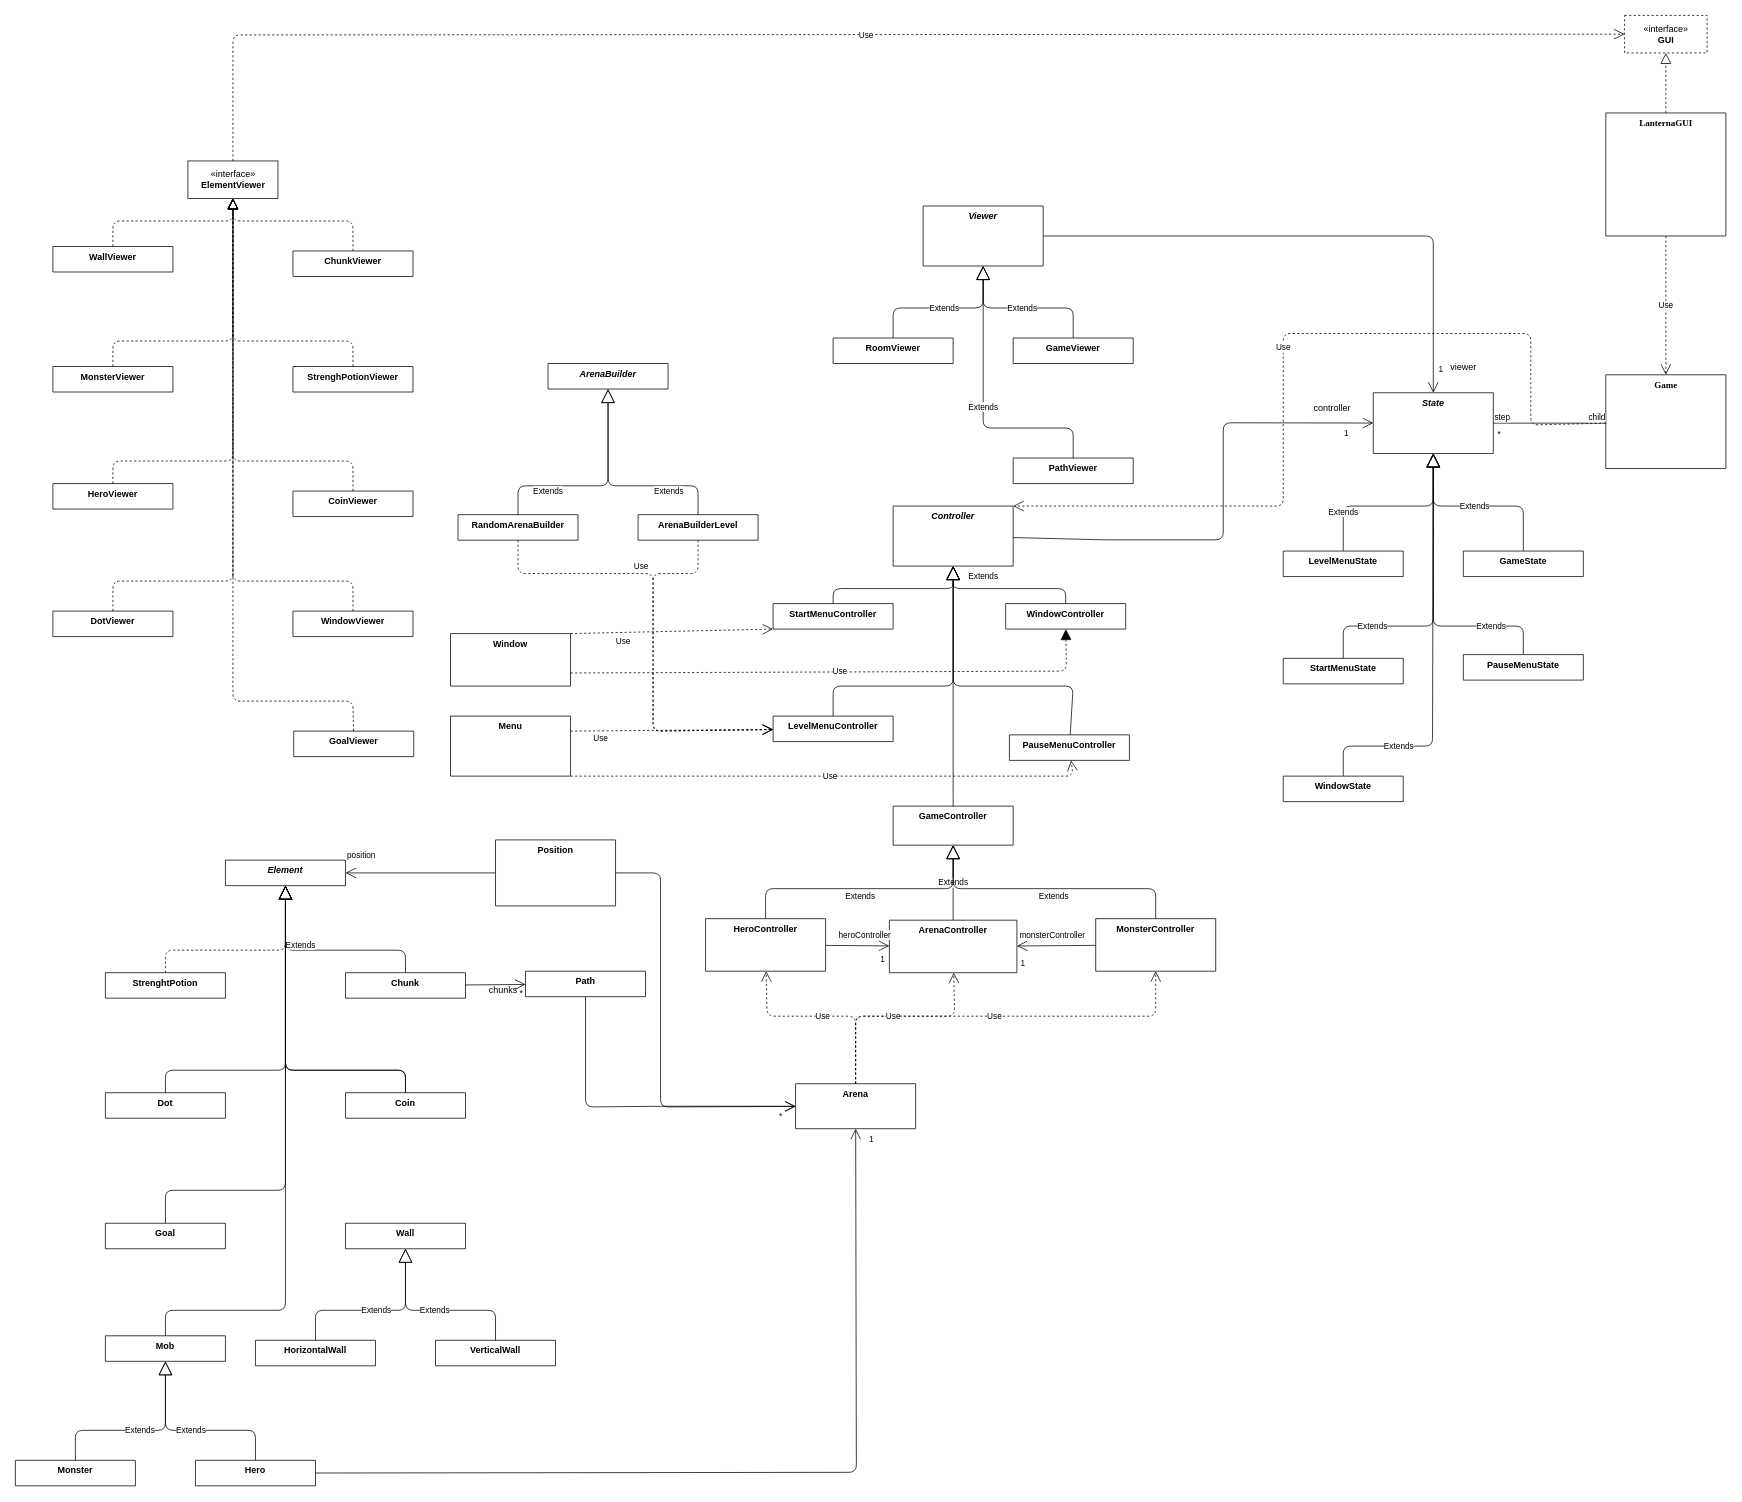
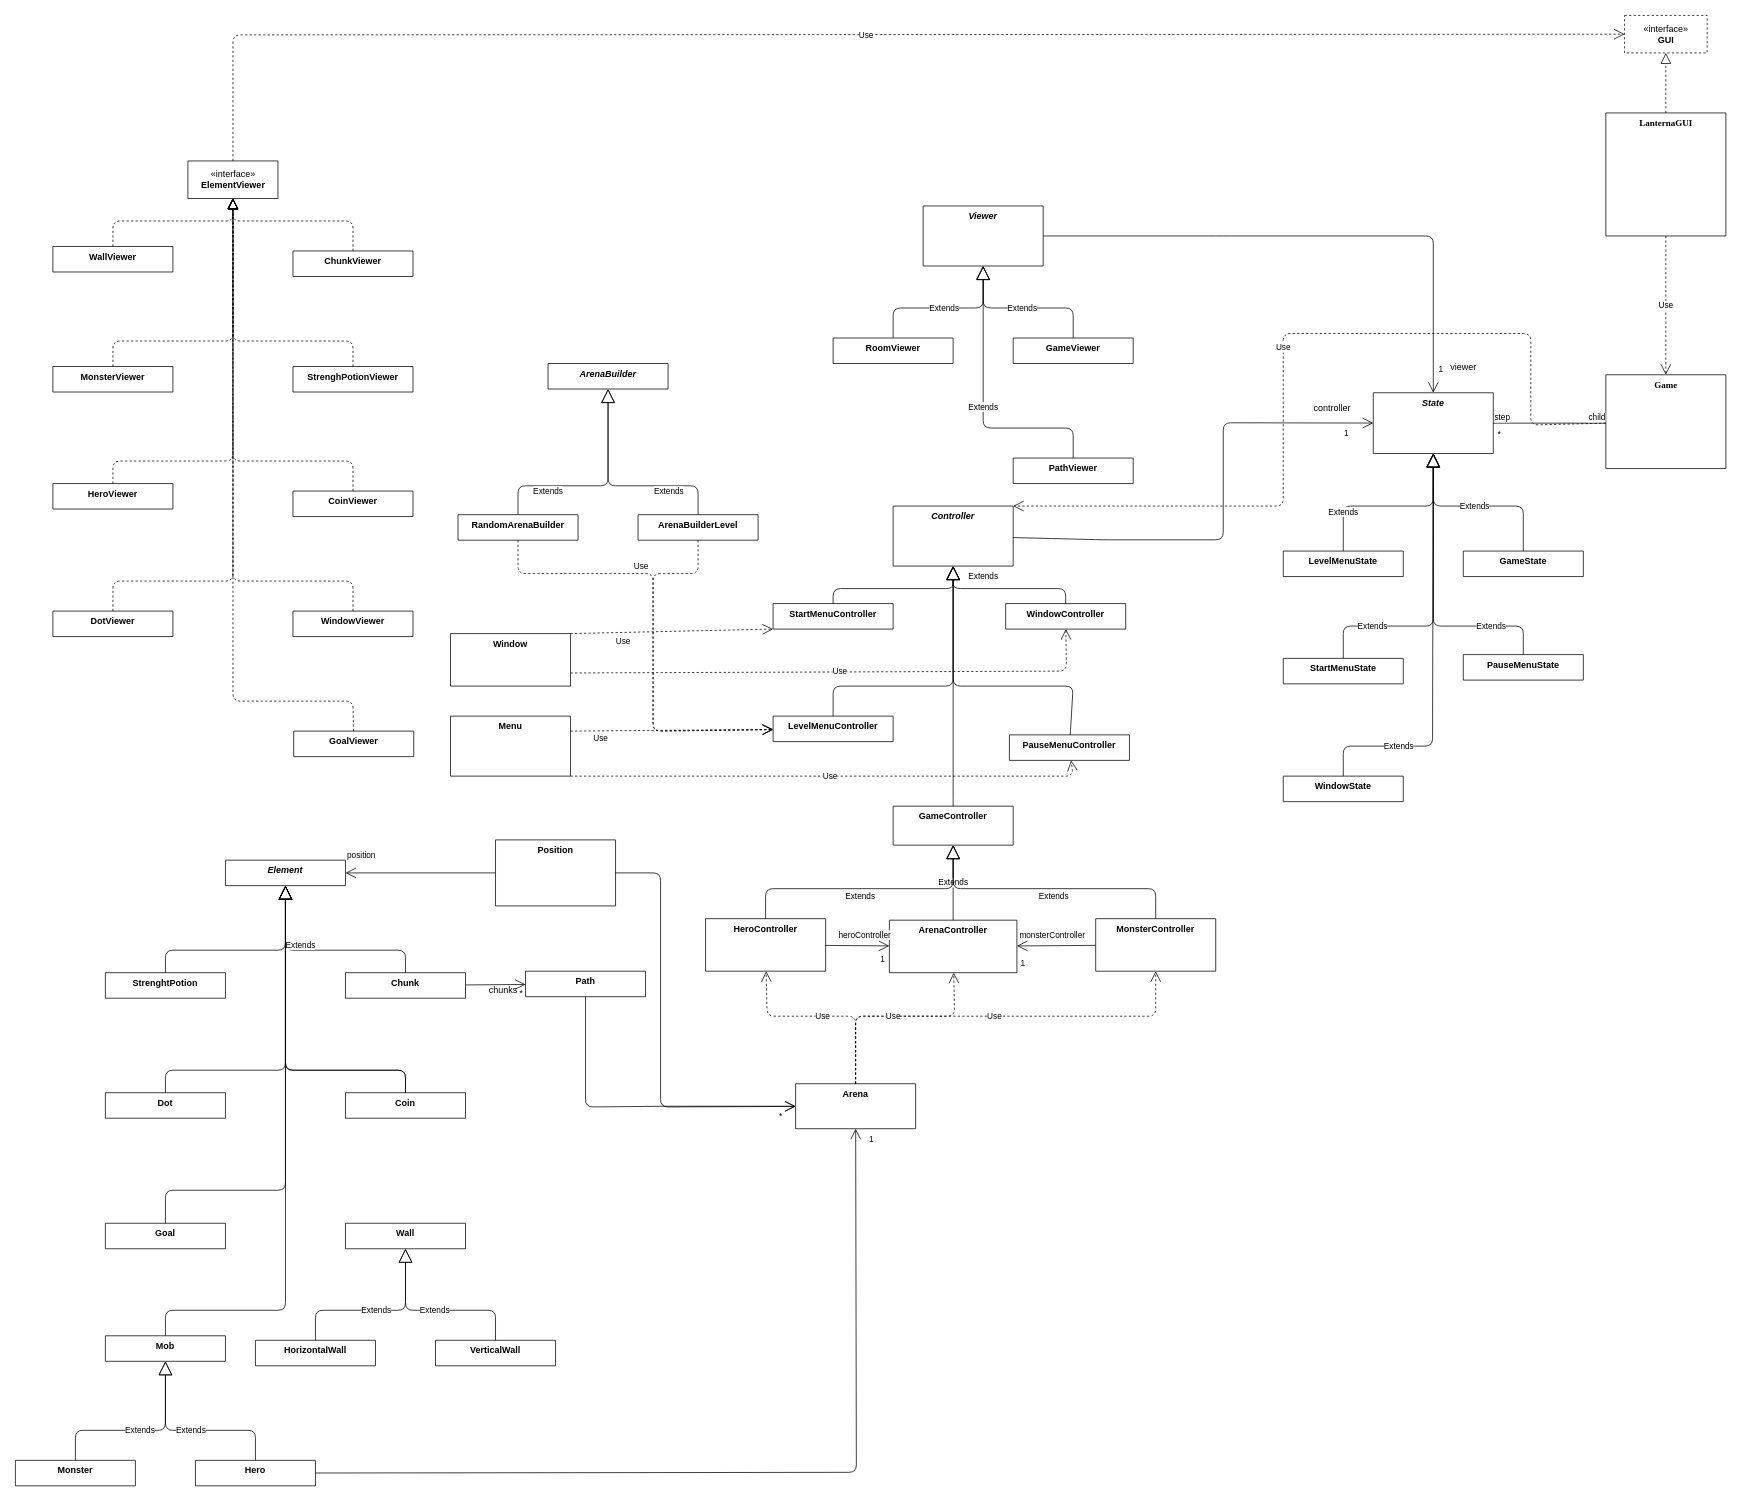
- <mxCell id="127" value="Use" style="endArrow=block;endSize=12;dashed=1;html=1;exitX=1;exitY=0.75;exitDx=0;exitDy=0;" edge="1" parent="1" source="85" target="104"><mxGeometry width="160" relative="1" as="geometry"><mxPoint x="810" y="1094" as="sourcePoint" /><mxPoint x="970" y="1094" as="targetPoint" /><Array as="points"><mxPoint x="1421" y="894" /></Array></mxGeometry></mxCell>
+ <mxCell id="127" value="Use" style="endArrow=open;endSize=12;dashed=1;html=1;exitX=1;exitY=0.75;exitDx=0;exitDy=0;" edge="1" parent="1" source="85" target="104"><mxGeometry width="160" relative="1" as="geometry"><mxPoint x="810" y="1094" as="sourcePoint" /><mxPoint x="970" y="1094" as="targetPoint" /><Array as="points"><mxPoint x="1421" y="894" /></Array></mxGeometry></mxCell>
- <mxCell id="74" value="" style="endArrow=block;endSize=16;endFill=0;html=1;dashed=1;" edge="1" parent="1" source="69" target="10"><mxGeometry width="160" relative="1" as="geometry"><mxPoint x="230" y="1466" as="sourcePoint" /><mxPoint x="390" y="1242" as="targetPoint" /><Array as="points"><mxPoint x="220" y="1266" /><mxPoint x="380" y="1266" /></Array></mxGeometry></mxCell>
+ <mxCell id="74" value="" style="endArrow=block;endSize=16;endFill=0;html=1;" edge="1" parent="1" source="69" target="10"><mxGeometry width="160" relative="1" as="geometry"><mxPoint x="230" y="1466" as="sourcePoint" /><mxPoint x="390" y="1242" as="targetPoint" /><Array as="points"><mxPoint x="220" y="1266" /><mxPoint x="380" y="1266" /></Array></mxGeometry></mxCell>
